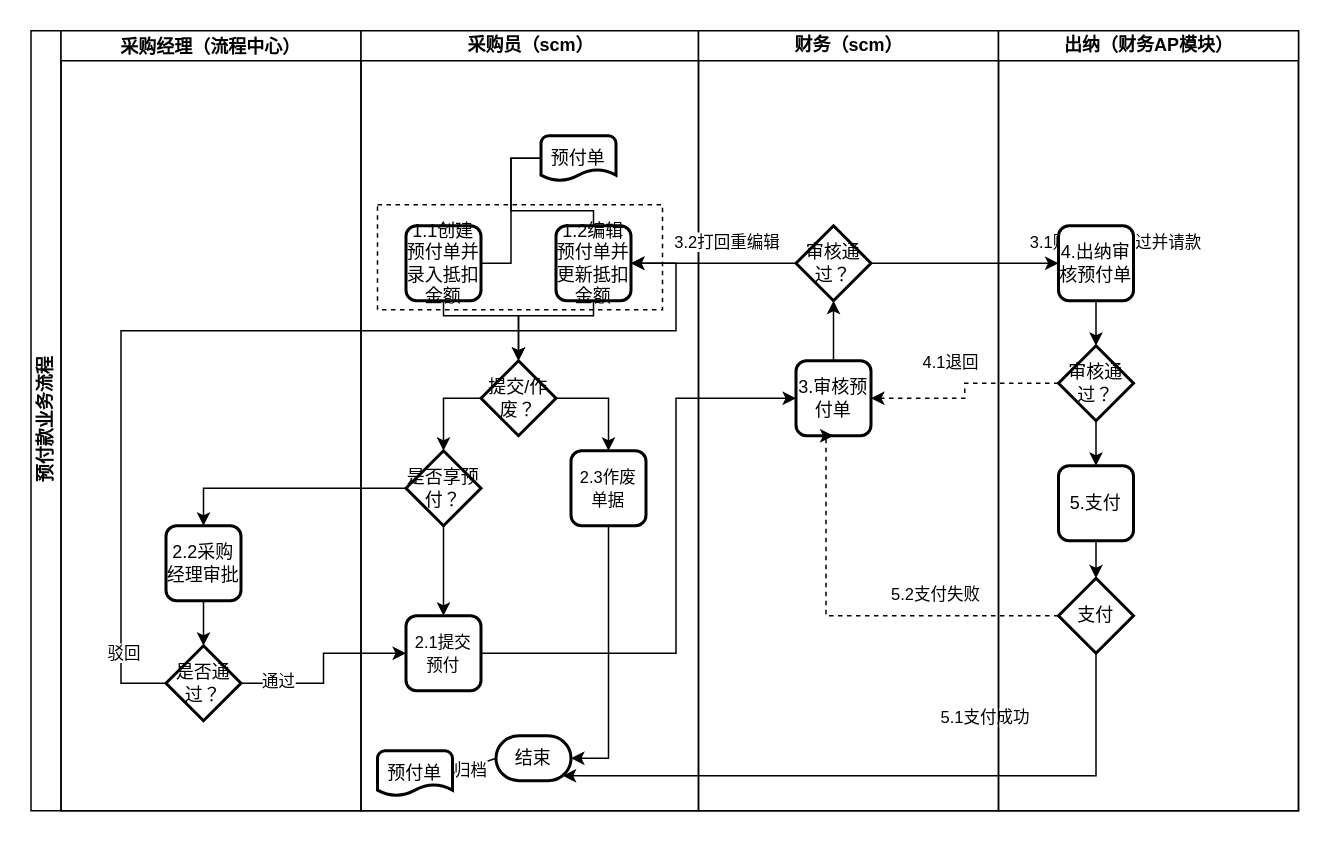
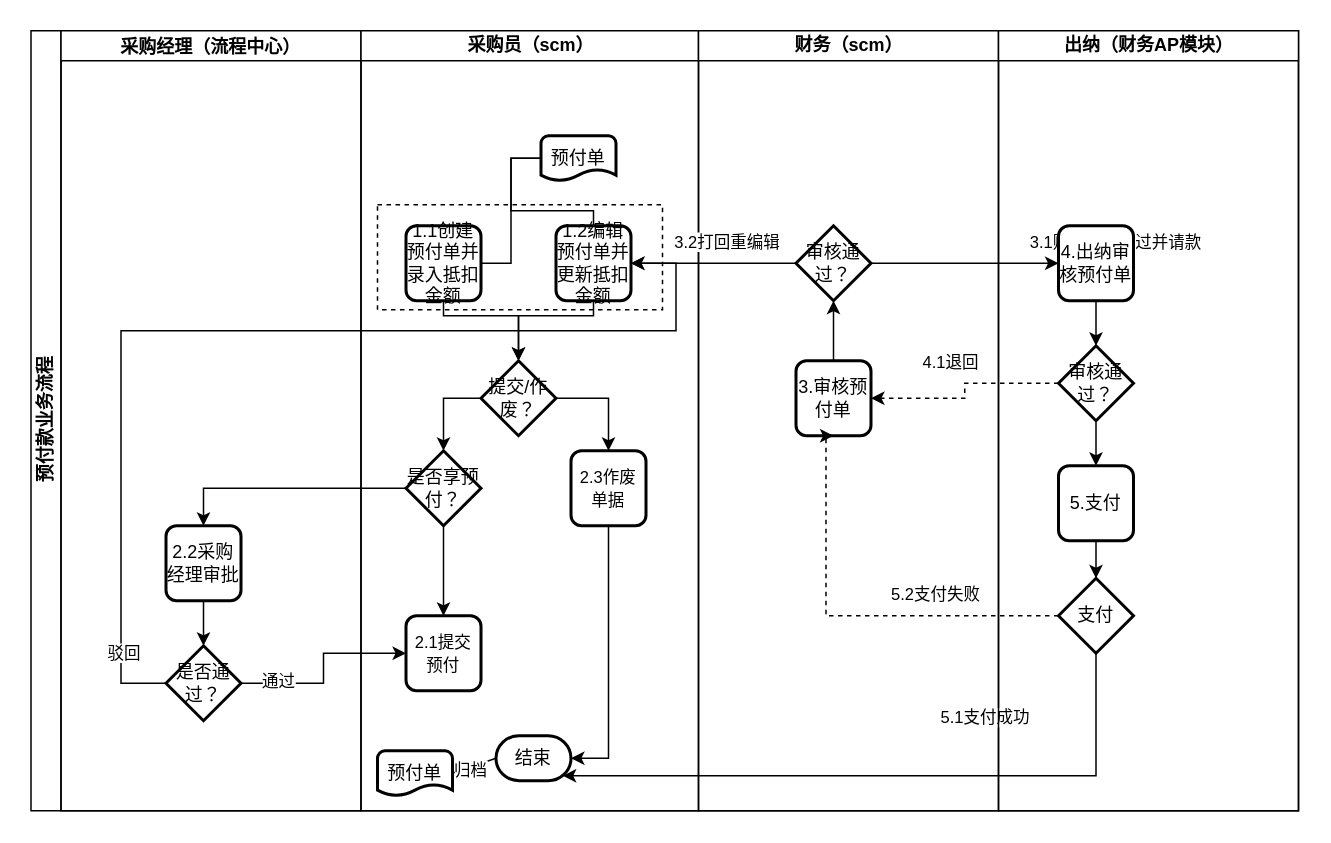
- <mxCell id="51" style="edgeStyle=orthogonalEdgeStyle;rounded=0;orthogonalLoop=1;jettySize=auto;html=1;entryX=0;entryY=0.5;entryDx=0;entryDy=0;endArrow=classic;endFill=1;exitX=1;exitY=0.5;exitDx=0;exitDy=0;" edge="1" parent="2" source="21" target="31"><mxGeometry relative="1" as="geometry"><Array as="points"><mxPoint x="430" y="415" /><mxPoint x="430" y="245" /></Array></mxGeometry></mxCell>
